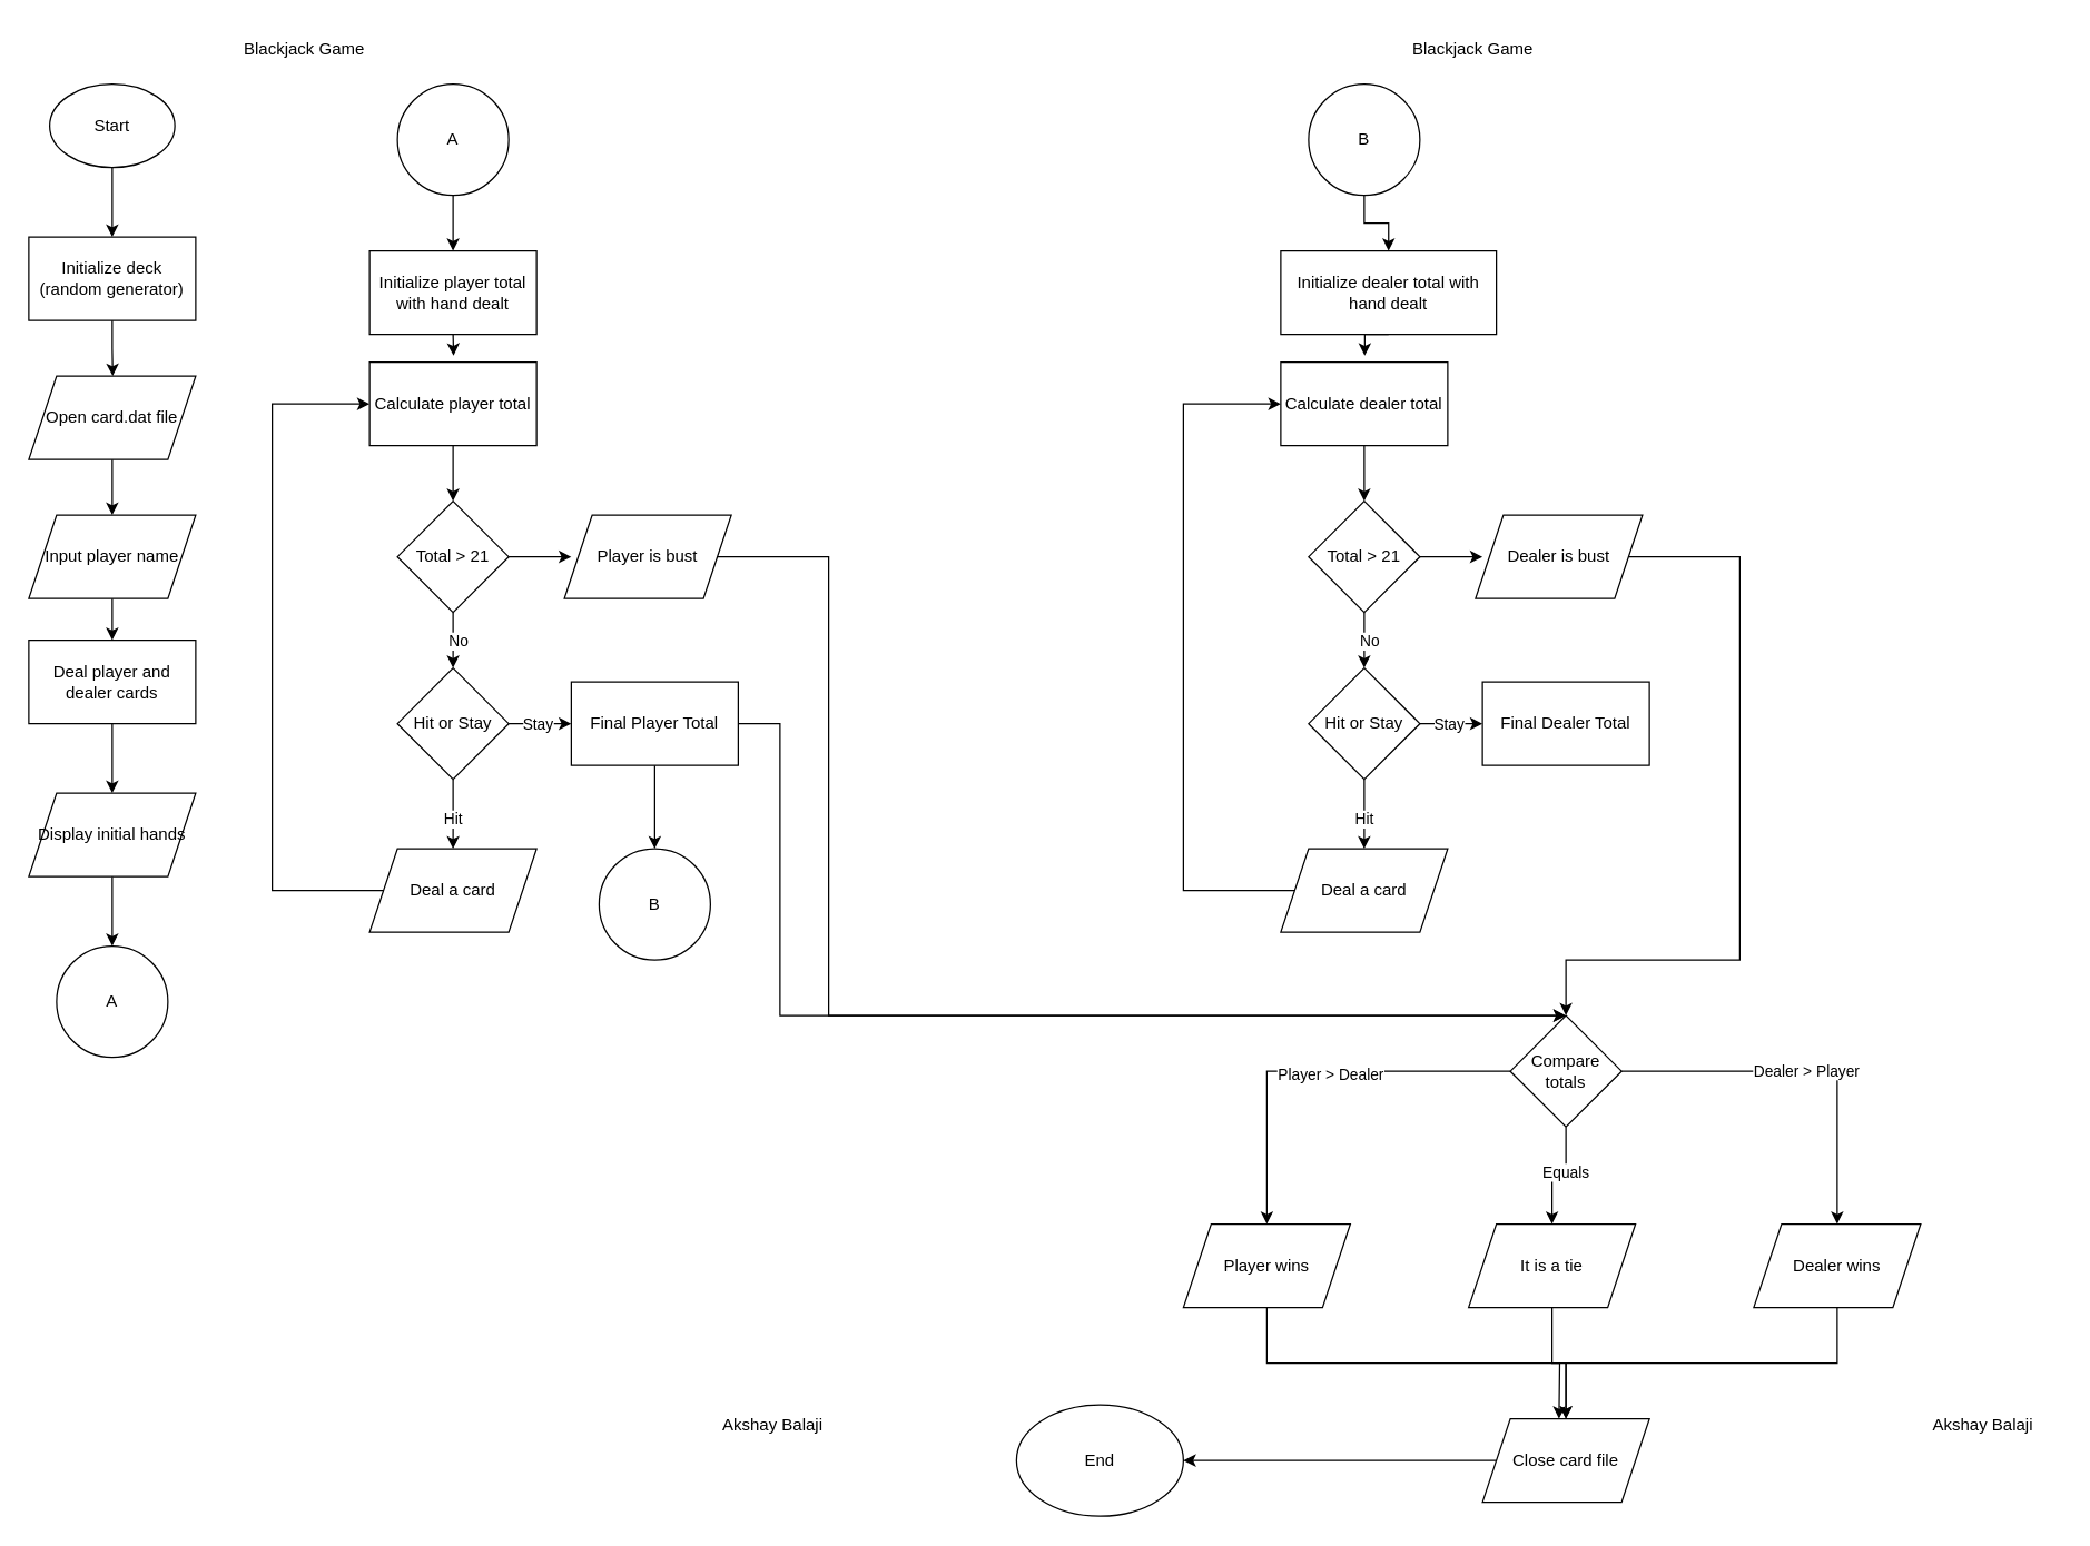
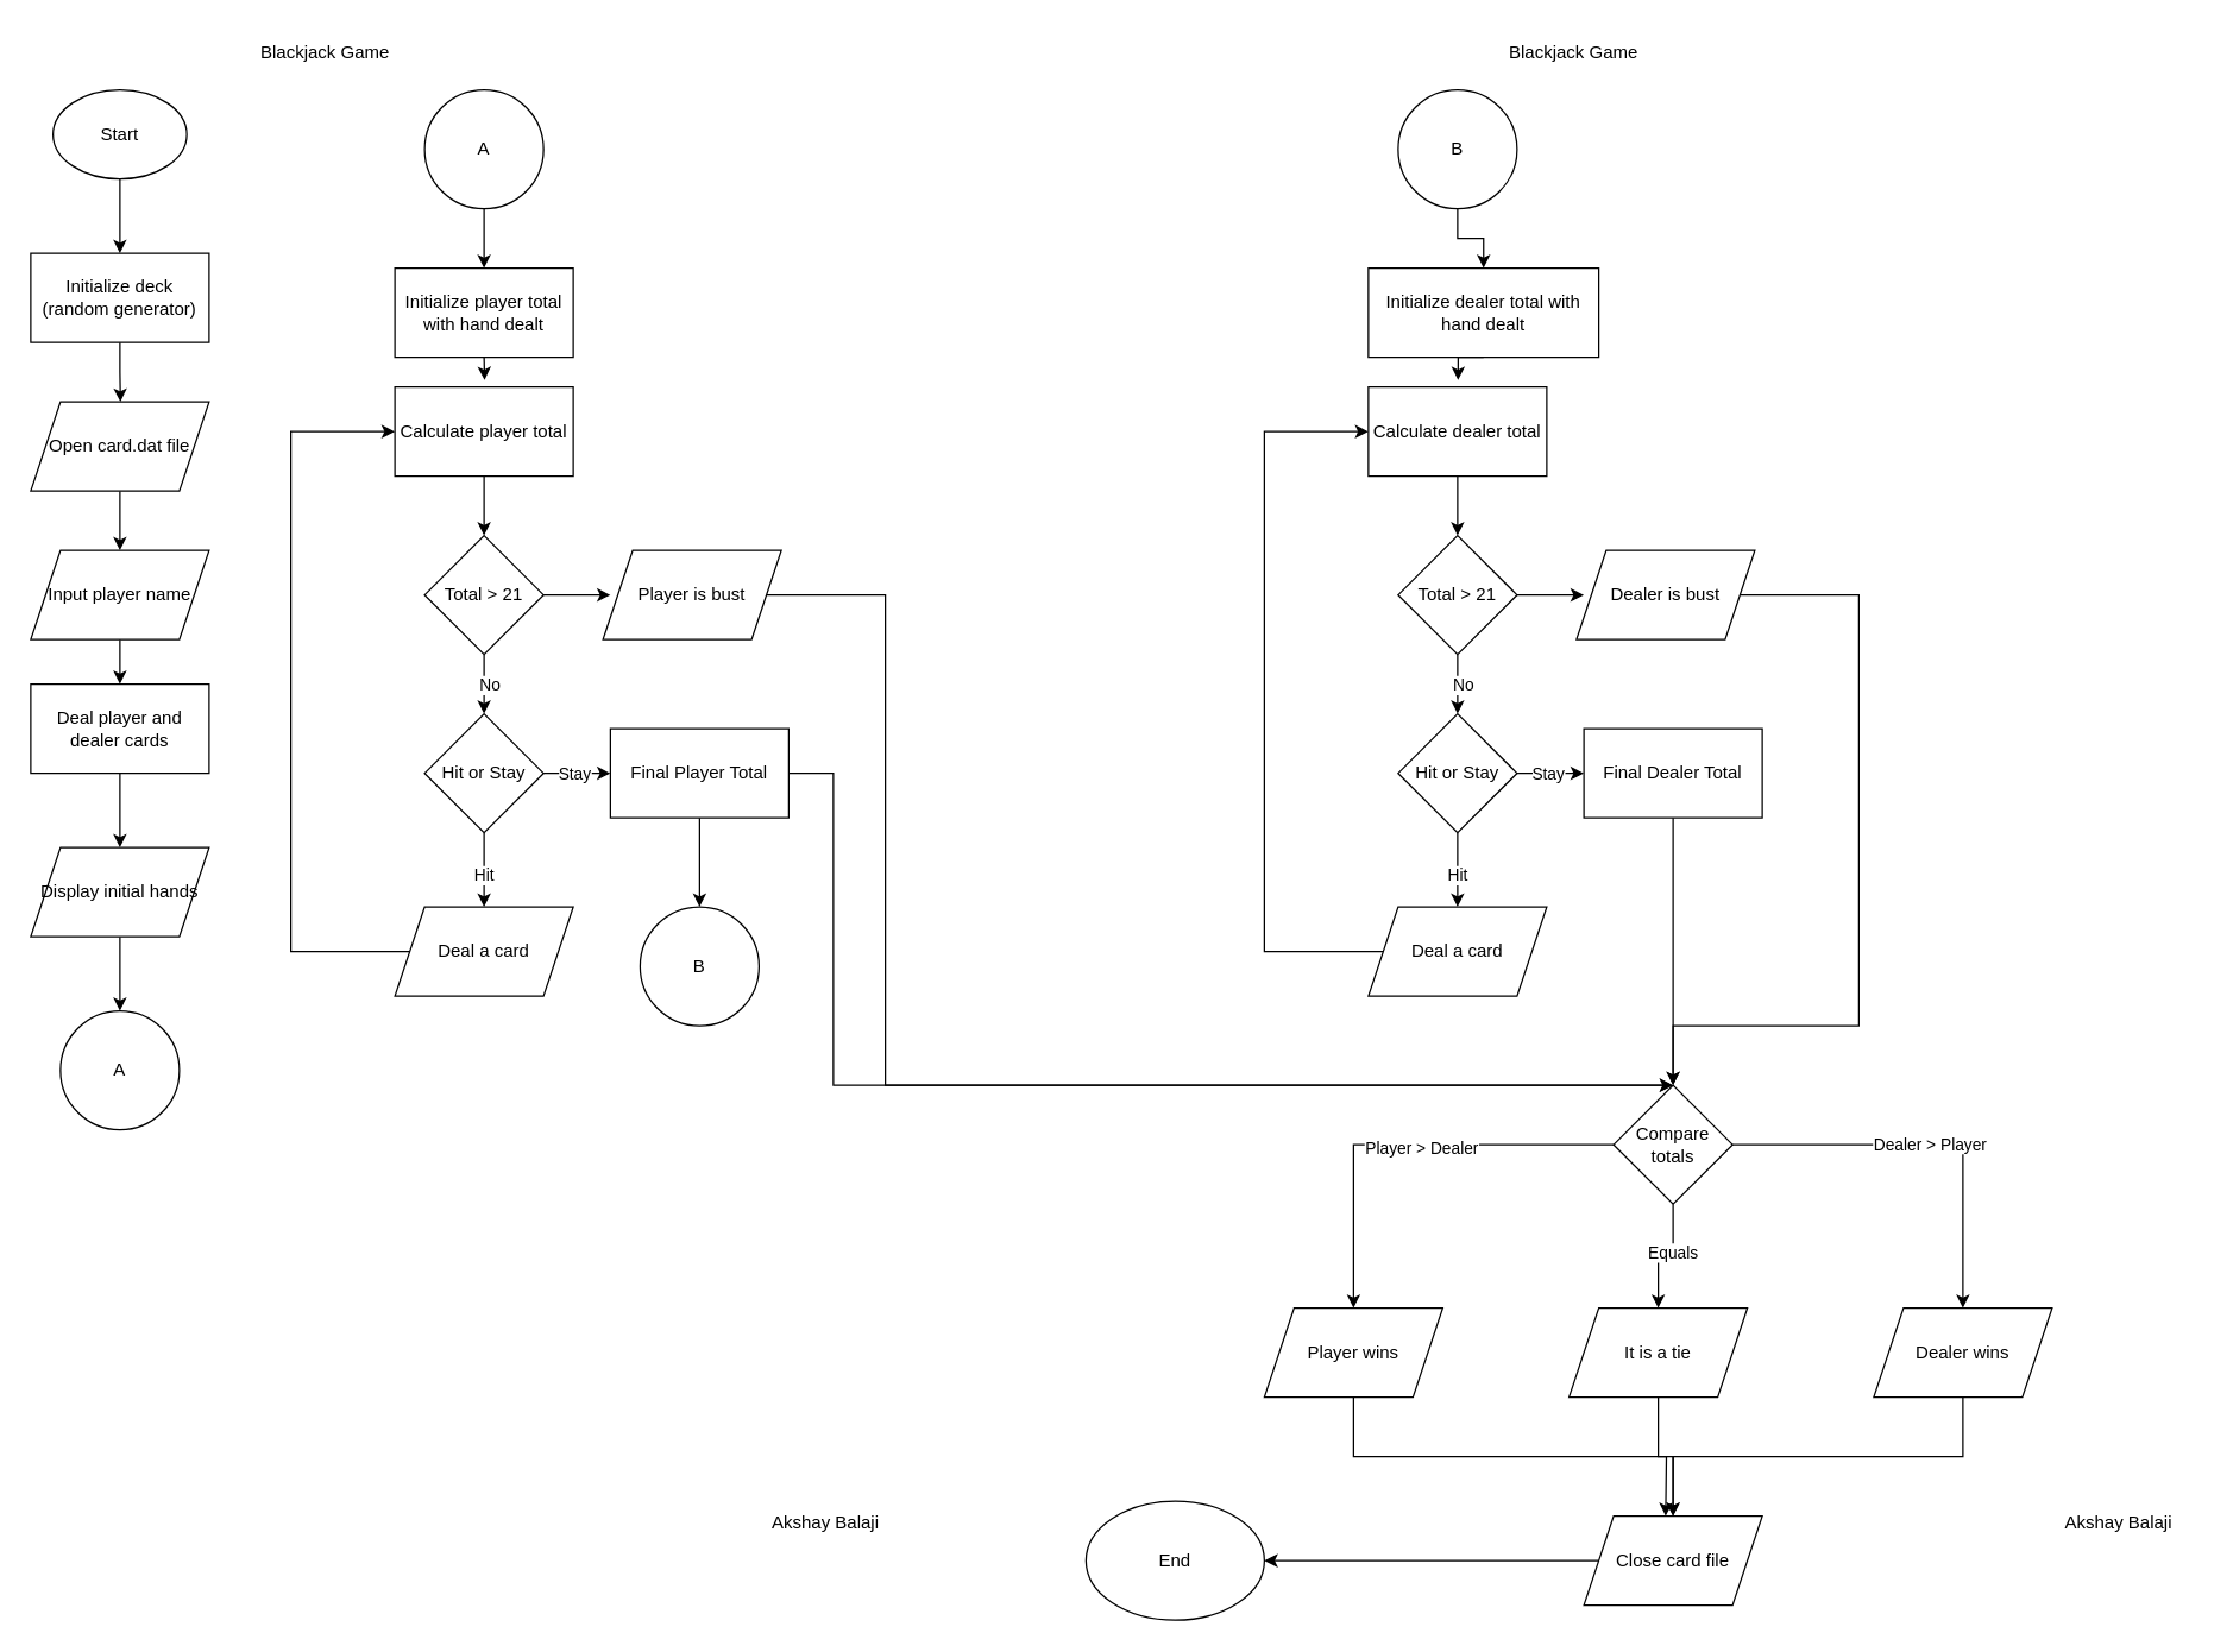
+ <mxCell id="45" style="edgeStyle=orthogonalEdgeStyle;rounded=0;orthogonalLoop=1;jettySize=auto;html=1;entryX=0.5;entryY=0;entryDx=0;entryDy=0;" edge="1" parent="1" source="46" target="62"><mxGeometry relative="1" as="geometry"><mxPoint x="1125" y="610" as="targetPoint" /></mxGeometry></mxCell>
